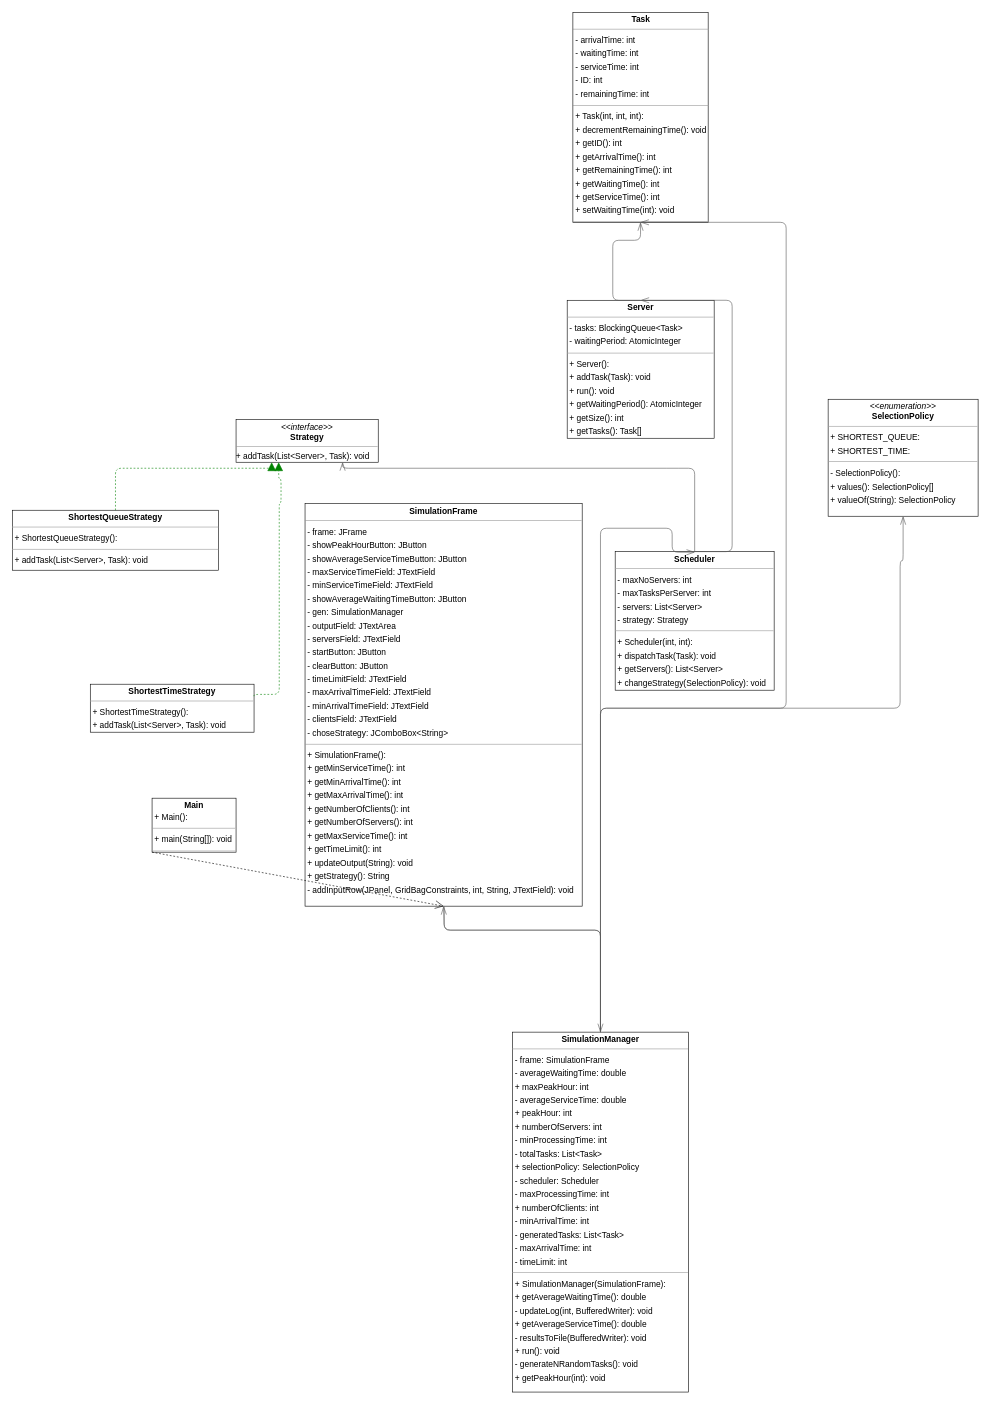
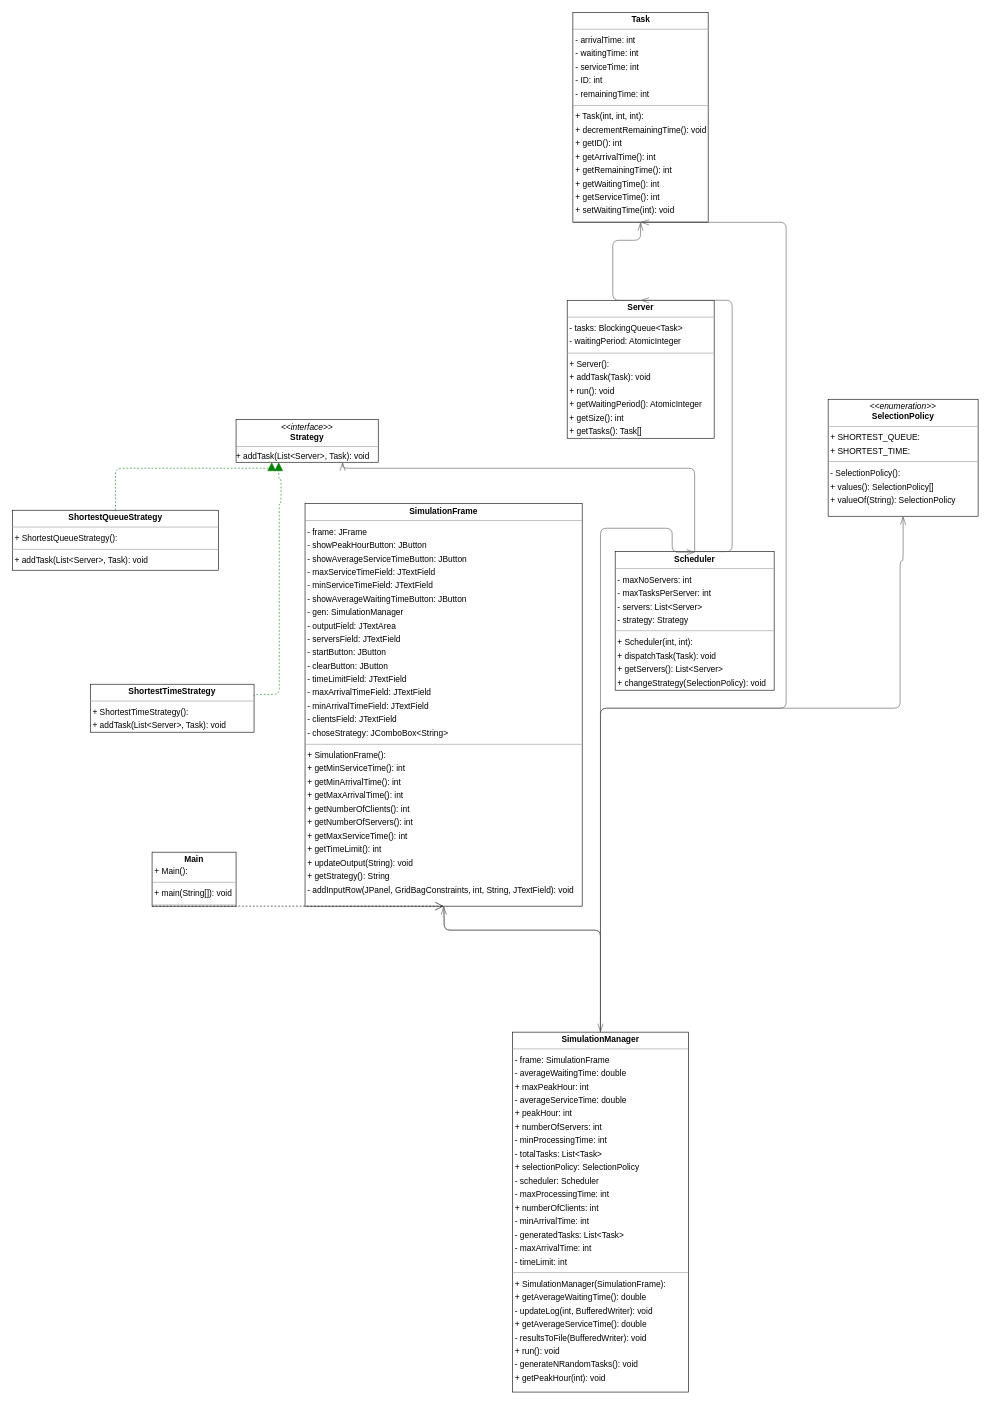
- <mxCell id="2" value="&lt;p style=&quot;margin:0px;margin-top:4px;text-align:center;&quot;&gt;&lt;b&gt;Main&lt;/b&gt;&lt;/p&gt;&lt;p style=&quot;margin: 0px 0px 0px 4px; line-height: 1.6;&quot;&gt;+ Main():&lt;/p&gt;&lt;hr size=&quot;1&quot;&gt;&lt;p style=&quot;margin: 0px 0px 0px 4px; line-height: 1.6;&quot;&gt;+ main(String[]): void&lt;/p&gt;&lt;hr size=&quot;1&quot;&gt;" style="verticalAlign=top;align=left;overflow=fill;fontSize=14;fontFamily=Helvetica;html=1;rounded=0;shadow=0;comic=0;labelBackgroundColor=none;strokeWidth=1;" parent="1" vertex="1"><mxGeometry x="253" y="1330" width="140" height="90" as="geometry" /></mxCell>
+ <mxCell id="2" value="&lt;p style=&quot;margin:0px;margin-top:4px;text-align:center;&quot;&gt;&lt;b&gt;Main&lt;/b&gt;&lt;/p&gt;&lt;p style=&quot;margin: 0px 0px 0px 4px; line-height: 1.6;&quot;&gt;+ Main():&lt;/p&gt;&lt;hr size=&quot;1&quot;&gt;&lt;p style=&quot;margin: 0px 0px 0px 4px; line-height: 1.6;&quot;&gt;+ main(String[]): void&lt;/p&gt;&lt;hr size=&quot;1&quot;&gt;" style="verticalAlign=top;align=left;overflow=fill;fontSize=14;fontFamily=Helvetica;html=1;rounded=0;shadow=0;comic=0;labelBackgroundColor=none;strokeWidth=1;" parent="1" vertex="1"><mxGeometry x="253" y="1420" width="140" height="90" as="geometry" /></mxCell>
